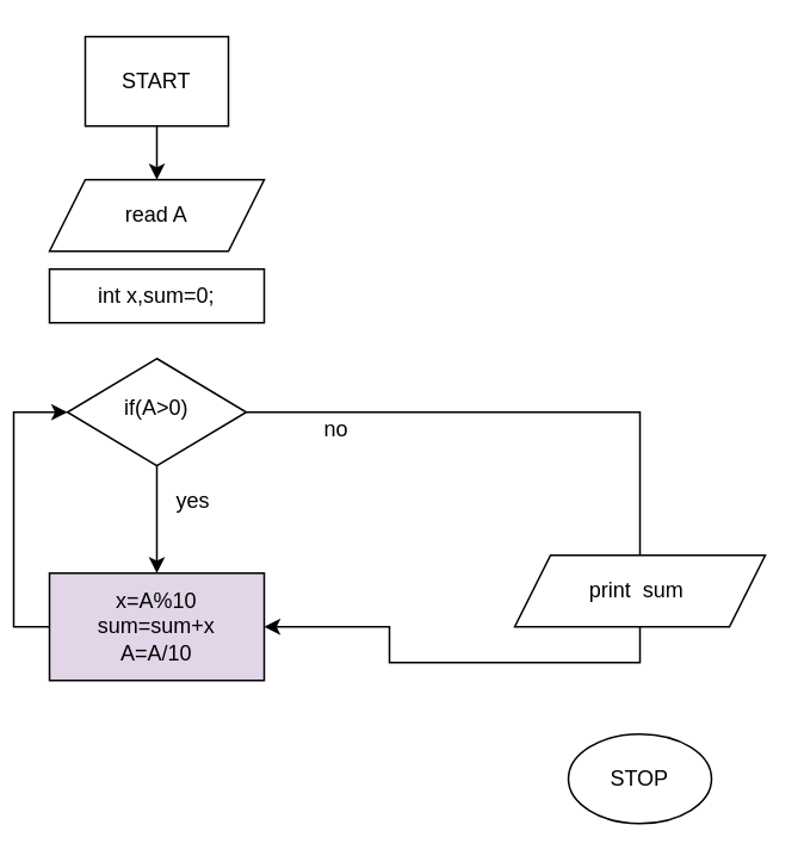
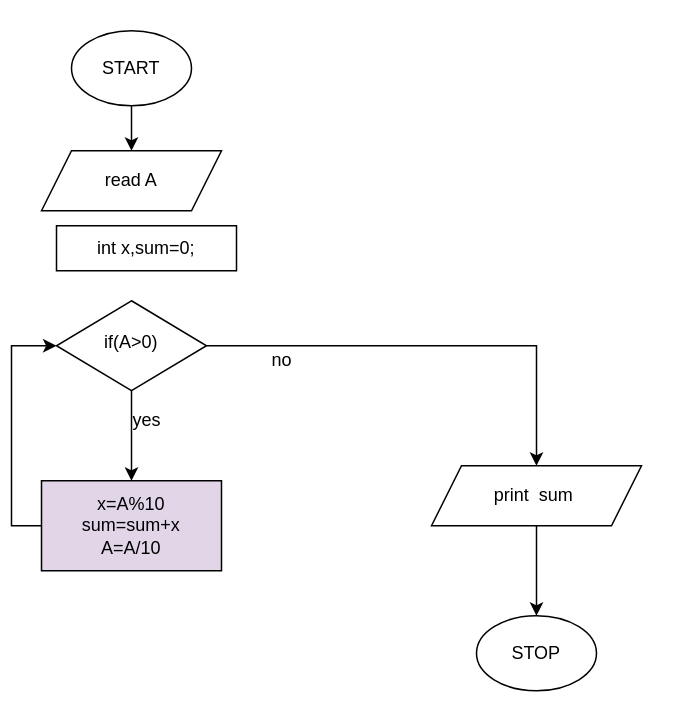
- <mxCell id="4" value="START" style="whiteSpace=wrap;html=1;rounded=0;" vertex="1" parent="1"><mxGeometry x="40" y="20" width="80" height="50" as="geometry" /></mxCell>
+ <mxCell id="4" value="START" style="ellipse;whiteSpace=wrap;html=1;" vertex="1" parent="1"><mxGeometry x="40" y="20" width="80" height="50" as="geometry" /></mxCell>
- <mxCell id="10" value="int x,sum=0;" style="rounded=0;whiteSpace=wrap;html=1;" vertex="1" parent="1"><mxGeometry x="20" y="150" width="120" height="30" as="geometry" /></mxCell>
+ <mxCell id="10" value="int x,sum=0;" style="rounded=0;whiteSpace=wrap;html=1;" vertex="1" parent="1"><mxGeometry x="30" y="150" width="120" height="30" as="geometry" /></mxCell>
- <mxCell id="7" value="yes" style="text;html=1;align=center;verticalAlign=middle;resizable=0;points=[];autosize=1;" vertex="1" parent="1"><mxGeometry x="85" y="270" width="30" height="20" as="geometry" /></mxCell>
+ <mxCell id="7" value="yes" style="text;html=1;align=center;verticalAlign=middle;resizable=0;points=[];autosize=1;" vertex="1" parent="1"><mxGeometry x="75" y="270" width="30" height="20" as="geometry" /></mxCell>
- <mxCell id="16" style="edgeStyle=orthogonalEdgeStyle;rounded=0;orthogonalLoop=1;jettySize=auto;html=1;exitX=1;exitY=0.5;exitDx=0;exitDy=0;endArrow=none;" edge="1" parent="1" source="2" target="15"><mxGeometry relative="1" as="geometry"><mxPoint x="350" y="442" as="targetPoint" /><mxPoint x="130" y="230" as="sourcePoint" /></mxGeometry></mxCell>
+ <mxCell id="16" style="edgeStyle=orthogonalEdgeStyle;rounded=0;orthogonalLoop=1;jettySize=auto;html=1;exitX=1;exitY=0.5;exitDx=0;exitDy=0;" edge="1" parent="1" source="2" target="15"><mxGeometry relative="1" as="geometry"><mxPoint x="350" y="442" as="targetPoint" /><mxPoint x="130" y="230" as="sourcePoint" /></mxGeometry></mxCell>
- <mxCell id="14" style="edgeStyle=orthogonalEdgeStyle;rounded=0;orthogonalLoop=1;jettySize=auto;html=1;exitX=0.5;exitY=1;exitDx=0;exitDy=0;" edge="1" parent="1" source="15" target="12"><mxGeometry relative="1" as="geometry" /></mxCell>
+ <mxCell id="14" style="edgeStyle=orthogonalEdgeStyle;rounded=0;orthogonalLoop=1;jettySize=auto;html=1;exitX=0.5;exitY=1;exitDx=0;exitDy=0;" edge="1" parent="1" source="15" target="5"><mxGeometry relative="1" as="geometry" /></mxCell>
